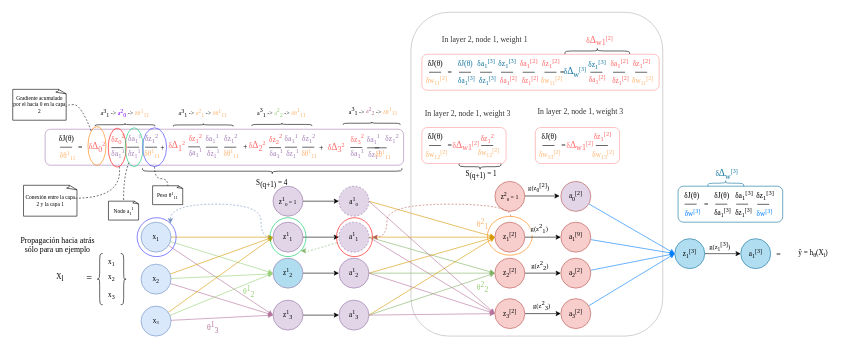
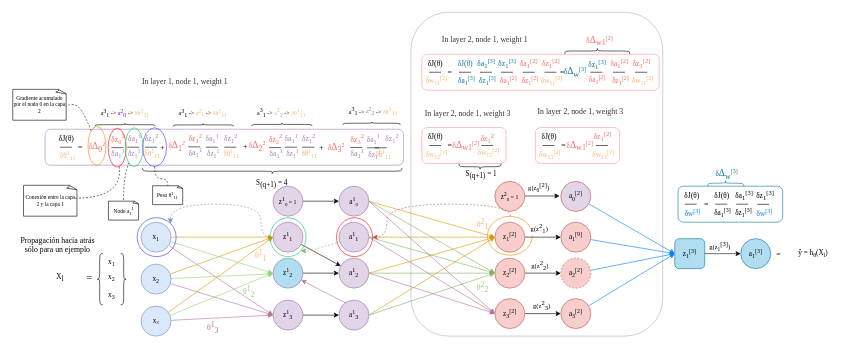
+ <mxCell id="227" value="In layer 1, node 1, weight 1" style="text;html=1;strokeColor=none;fillColor=none;align=center;verticalAlign=middle;whiteSpace=wrap;rounded=0;labelBackgroundColor=none;fontFamily=Lucida Console;fontSize=13;fontColor=#333333;" vertex="1" parent="1"><mxGeometry x="208" y="120" width="198.75" height="30" as="geometry" /></mxCell>
- <mxCell id="217" value="Gradiente acumulado por el hacia 0 en la capa 2" style="whiteSpace=wrap;html=1;shape=mxgraph.basic.document;fontColor=#000000;strokeColor=#000000;fillColor=none;fontFamily=Lucida Console;fontSize=9;" parent="1" vertex="1"><mxGeometry x="20" y="148.5" width="90" height="51.5" as="geometry" /></mxCell>
+ <mxCell id="217" value="Gradiente acumulado por el nodo 0 en la capa 2" style="whiteSpace=wrap;html=1;shape=mxgraph.basic.document;fontColor=#000000;strokeColor=#000000;fillColor=none;fontFamily=Lucida Console;fontSize=9;" parent="1" vertex="1"><mxGeometry x="20" y="148.5" width="90" height="51.5" as="geometry" /></mxCell>
- <mxCell id="68" value="a&lt;sup&gt;1&lt;/sup&gt;&lt;span style=&quot;font-size: 10px ; line-height: 1.2&quot;&gt;&lt;sub&gt;0&lt;/sub&gt;&lt;/span&gt;" style="ellipse;whiteSpace=wrap;html=1;aspect=fixed;fontFamily=Lucida Console;fillColor=#e1d5e7;strokeColor=#9673a6;dashed=1;" parent="1" vertex="1"><mxGeometry x="564" y="310" width="50" height="50" as="geometry" /></mxCell>
+ <mxCell id="68" value="a&lt;sup&gt;1&lt;/sup&gt;&lt;span style=&quot;font-size: 10px ; line-height: 1.2&quot;&gt;&lt;sub&gt;0&lt;/sub&gt;&lt;/span&gt;" style="ellipse;whiteSpace=wrap;html=1;aspect=fixed;fontFamily=Lucida Console;fillColor=#e1d5e7;strokeColor=#9673a6;" parent="1" vertex="1"><mxGeometry x="564" y="310" width="50" height="50" as="geometry" /></mxCell>
- <mxCell id="20" style="edgeStyle=none;rounded=0;orthogonalLoop=1;jettySize=auto;html=1;entryX=0;entryY=0.5;entryDx=0;entryDy=0;fontFamily=Lucida Console;fontSize=13;fontColor=#000000;strokeColor=#000000;" parent="1" source="21" target="65" edge="1"><mxGeometry relative="1" as="geometry" /></mxCell>
+ <mxCell id="20" style="edgeStyle=none;rounded=0;orthogonalLoop=1;jettySize=auto;html=1;fontFamily=Lucida Console;fontSize=13;fontColor=#000000;strokeColor=#000000;" parent="1" source="21" target="66" edge="1"><mxGeometry relative="1" as="geometry" /></mxCell>
- <mxCell id="65" value="a&lt;sup&gt;1&lt;/sup&gt;&lt;sub&gt;1&lt;/sub&gt;" style="ellipse;whiteSpace=wrap;html=1;aspect=fixed;fontFamily=Lucida Console;fillColor=#e1d5e7;strokeColor=#9673a6;dashed=1;" parent="1" vertex="1"><mxGeometry x="564" y="370" width="50" height="50" as="geometry" /></mxCell>
+ <mxCell id="65" value="a&lt;sup&gt;1&lt;/sup&gt;&lt;sub&gt;1&lt;/sub&gt;" style="ellipse;whiteSpace=wrap;html=1;aspect=fixed;fontFamily=Lucida Console;fillColor=#e1d5e7;strokeColor=#9673a6;" parent="1" vertex="1"><mxGeometry x="564" y="370" width="50" height="50" as="geometry" /></mxCell>
+ <mxCell id="33" style="edgeStyle=none;rounded=0;orthogonalLoop=1;jettySize=auto;html=1;entryX=0;entryY=0.5;entryDx=0;entryDy=0;fontFamily=Lucida Console;fontSize=13;fontColor=#7F00FF;strokeColor=#82b366;fillColor=#d5e8d4;exitX=1;exitY=0.5;exitDx=0;exitDy=0;" parent="1" source="68" target="45" edge="1"><mxGeometry relative="1" as="geometry"><mxPoint x="544" y="350" as="sourcePoint" /></mxGeometry></mxCell>
- <mxCell id="63" value="z&lt;sub&gt;1&lt;/sub&gt;&lt;sup&gt;[3]&lt;/sup&gt;" style="ellipse;whiteSpace=wrap;html=1;aspect=fixed;fontFamily=Lucida Console;fillColor=#b1ddf0;strokeColor=#10739E;" parent="1" vertex="1"><mxGeometry x="1124" y="397.5" width="50" height="50" as="geometry" /></mxCell>
+ <mxCell id="63" value="z&lt;sub&gt;1&lt;/sub&gt;&lt;sup&gt;[3]&lt;/sup&gt;" style="whiteSpace=wrap;html=1;aspect=fixed;fontFamily=Lucida Console;fillColor=#b1ddf0;strokeColor=#10739E;rounded=1;" parent="1" vertex="1"><mxGeometry x="1124" y="397.5" width="50" height="50" as="geometry" /></mxCell>
+ <mxCell id="39" value="&lt;font style=&quot;font-size: 13px;&quot;&gt;θ&lt;sup style=&quot;font-size: 13px;&quot;&gt;1&lt;/sup&gt;&lt;span style=&quot;font-size: 13px;&quot;&gt;&lt;sub style=&quot;font-size: 13px;&quot;&gt;1&lt;/sub&gt;&lt;/span&gt;&lt;/font&gt;" style="text;html=1;strokeColor=none;fillColor=none;align=center;verticalAlign=middle;whiteSpace=wrap;rounded=0;fontFamily=Lucida Console;fontSize=13;fontColor=#FFB570;" parent="1" vertex="1"><mxGeometry x="424" y="410" width="20" height="30" as="geometry" /></mxCell>
- <mxCell id="72" value="a&lt;sub&gt;2&lt;/sub&gt;&lt;sup&gt;[2]&lt;/sup&gt;" style="ellipse;whiteSpace=wrap;html=1;aspect=fixed;fontFamily=Lucida Console;fillColor=#f8cecc;strokeColor=#b85450;" parent="1" vertex="1"><mxGeometry x="934" y="430" width="50" height="50" as="geometry" /></mxCell>
+ <mxCell id="72" value="a&lt;sub&gt;2&lt;/sub&gt;&lt;sup&gt;[2]&lt;/sup&gt;" style="ellipse;whiteSpace=wrap;html=1;aspect=fixed;fontFamily=Lucida Console;fillColor=#f8cecc;strokeColor=#b85450;dashed=1;" parent="1" vertex="1"><mxGeometry x="934" y="430" width="50" height="50" as="geometry" /></mxCell>
- <mxCell id="29" style="edgeStyle=none;rounded=0;orthogonalLoop=1;jettySize=auto;html=1;entryX=0;entryY=0.5;entryDx=0;entryDy=0;fontFamily=Lucida Console;fontSize=13;fontColor=#7F00FF;strokeColor=#B5739D;exitX=1;exitY=0.5;exitDx=0;exitDy=0;" parent="1" source="67" target="48" edge="1"><mxGeometry relative="1" as="geometry"><mxPoint x="624" y="510" as="sourcePoint" /></mxGeometry></mxCell>
+ <mxCell id="29" style="edgeStyle=none;rounded=0;orthogonalLoop=1;jettySize=auto;html=1;fontFamily=Lucida Console;fontSize=13;fontColor=#7F00FF;strokeColor=#B5739D;exitX=1;exitY=0.5;exitDx=0;exitDy=0;" parent="1" source="67" target="26" edge="1"><mxGeometry relative="1" as="geometry"><mxPoint x="624" y="510" as="sourcePoint" /></mxGeometry></mxCell>
